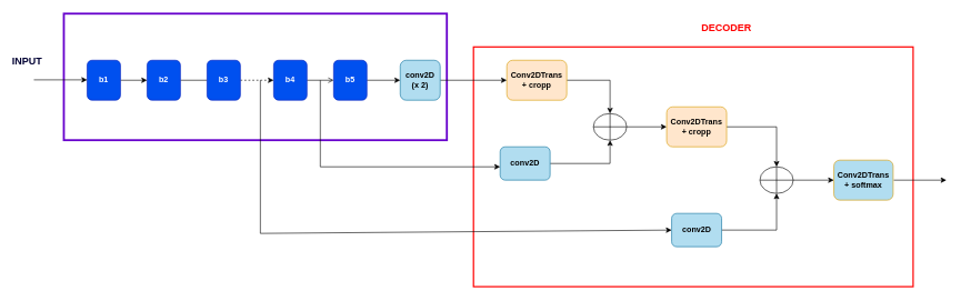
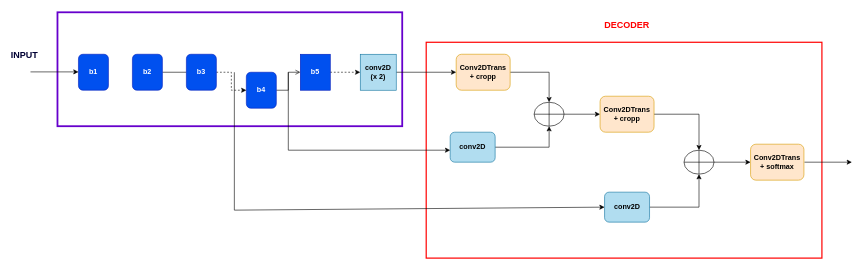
- <mxCell id="35" value="&lt;font style=&quot;font-size: 15px&quot; color=&quot;#ff0000&quot;&gt;&lt;b&gt;DECODER&lt;/b&gt;&lt;/font&gt;" style="text;html=1;strokeColor=none;fillColor=none;align=center;verticalAlign=middle;whiteSpace=wrap;rounded=0;shadow=0;glass=0;comic=0;" vertex="1" parent="1"><mxGeometry x="1070" y="30" width="40" height="20" as="geometry" /></mxCell>
+ <mxCell id="35" value="&lt;font style=&quot;font-size: 15px&quot; color=&quot;#ff0000&quot;&gt;&lt;b&gt;DECODER&lt;/b&gt;&lt;/font&gt;" style="text;html=1;strokeColor=none;fillColor=none;align=center;verticalAlign=middle;whiteSpace=wrap;rounded=0;shadow=0;glass=0;comic=0;" vertex="1" parent="1"><mxGeometry x="1025" y="30" width="40" height="20" as="geometry" /></mxCell>
- <mxCell id="8" style="edgeStyle=orthogonalEdgeStyle;rounded=0;orthogonalLoop=1;jettySize=auto;html=1;entryX=0;entryY=0.5;entryDx=0;entryDy=0;" edge="1" parent="1" source="9" target="11"><mxGeometry relative="1" as="geometry" /></mxCell>
- <mxCell id="13" value="&lt;b&gt;b4&lt;br&gt;&lt;/b&gt;" style="rounded=1;whiteSpace=wrap;html=1;shadow=0;comic=0;glass=0;fillColor=#0050ef;strokeColor=#001DBC;fontColor=#ffffff;" vertex="1" parent="1"><mxGeometry x="410" y="90" width="50" height="60" as="geometry" /></mxCell>
+ <mxCell id="13" value="&lt;b&gt;b4&lt;br&gt;&lt;/b&gt;" style="rounded=1;whiteSpace=wrap;html=1;shadow=0;comic=0;glass=0;fillColor=#0050ef;strokeColor=#001DBC;fontColor=#ffffff;" vertex="1" parent="1"><mxGeometry x="410" y="120" width="50" height="60" as="geometry" /></mxCell>
- <mxCell id="17" value="&lt;b&gt;b5&lt;br&gt;&lt;/b&gt;" style="rounded=1;whiteSpace=wrap;html=1;shadow=0;comic=0;glass=0;fillColor=#0050ef;strokeColor=#001DBC;fontColor=#ffffff;" vertex="1" parent="1"><mxGeometry x="500" y="90" width="50" height="60" as="geometry" /></mxCell>
+ <mxCell id="17" value="&lt;b&gt;b5&lt;br&gt;&lt;/b&gt;" style="whiteSpace=wrap;html=1;shadow=0;comic=0;glass=0;fillColor=#0050ef;strokeColor=#001DBC;fontColor=#ffffff;rounded=0;" vertex="1" parent="1"><mxGeometry x="500" y="90" width="50" height="60" as="geometry" /></mxCell>
- <mxCell id="16" style="edgeStyle=orthogonalEdgeStyle;rounded=0;orthogonalLoop=1;jettySize=auto;html=1;entryX=0;entryY=0.5;entryDx=0;entryDy=0;" edge="1" parent="1" source="17" target="7"><mxGeometry relative="1" as="geometry" /></mxCell>
+ <mxCell id="16" style="edgeStyle=orthogonalEdgeStyle;rounded=0;orthogonalLoop=1;jettySize=auto;html=1;entryX=0;entryY=0.5;entryDx=0;entryDy=0;dashed=1;" edge="1" parent="1" source="17" target="7"><mxGeometry relative="1" as="geometry" /></mxCell>
- <mxCell id="7" value="&lt;b&gt;conv2D&lt;br&gt;(x 2)&lt;br&gt;&lt;/b&gt;" style="rounded=1;whiteSpace=wrap;html=1;shadow=0;comic=0;glass=0;fillColor=#b1ddf0;strokeColor=#10739e;" vertex="1" parent="1"><mxGeometry x="600" y="90" width="60" height="60" as="geometry" /></mxCell>
+ <mxCell id="7" value="&lt;b&gt;conv2D&lt;br&gt;(x 2)&lt;br&gt;&lt;/b&gt;" style="whiteSpace=wrap;html=1;shadow=0;comic=0;glass=0;fillColor=#b1ddf0;strokeColor=#10739e;rounded=0;" vertex="1" parent="1"><mxGeometry x="600" y="90" width="60" height="60" as="geometry" /></mxCell>
- <mxCell id="26" value="&lt;b&gt;Conv2DTrans&lt;br&gt;+ softmax&lt;br&gt;&lt;/b&gt;" style="rounded=1;whiteSpace=wrap;html=1;shadow=0;comic=0;glass=0;fillColor=#b1ddf0;strokeColor=#d79b00;" vertex="1" parent="1"><mxGeometry x="1251" y="240" width="89" height="60" as="geometry" /></mxCell>
+ <mxCell id="26" value="&lt;b&gt;Conv2DTrans&lt;br&gt;+ softmax&lt;br&gt;&lt;/b&gt;" style="rounded=1;whiteSpace=wrap;html=1;shadow=0;comic=0;glass=0;fillColor=#ffe6cc;strokeColor=#d79b00;" vertex="1" parent="1"><mxGeometry x="1251" y="240" width="89" height="60" as="geometry" /></mxCell>
